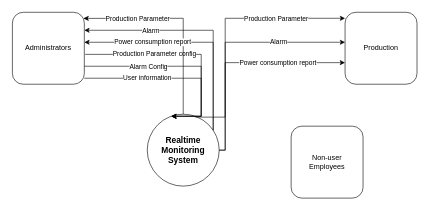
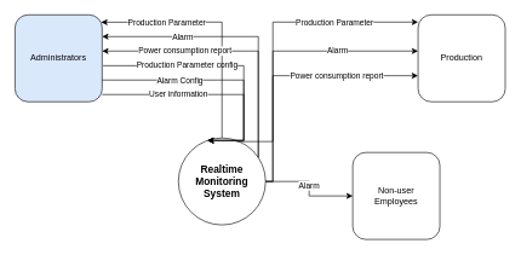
- <mxCell id="7" value="Administrators" style="rounded=1;whiteSpace=wrap;html=1;" vertex="1" parent="1"><mxGeometry x="20" y="20" width="120" height="120" as="geometry" /></mxCell>
+ <mxCell id="7" value="Administrators" style="rounded=1;whiteSpace=wrap;html=1;fillColor=#dae8fc;" vertex="1" parent="1"><mxGeometry x="20" y="20" width="120" height="120" as="geometry" /></mxCell>
+ <mxCell id="2" style="edgeStyle=orthogonalEdgeStyle;rounded=0;orthogonalLoop=1;jettySize=auto;html=1;entryX=0;entryY=0.5;entryDx=0;entryDy=0;" edge="1" parent="1" source="4" target="13"><mxGeometry relative="1" as="geometry" /></mxCell>
+ <mxCell id="3" value="Alarm" style="edgeLabel;html=1;align=center;verticalAlign=middle;resizable=0;points=[];" vertex="1" connectable="0" parent="2"><mxGeometry x="-0.037" y="-1" relative="1" as="geometry"><mxPoint y="-2" as="offset" /></mxGeometry></mxCell>
